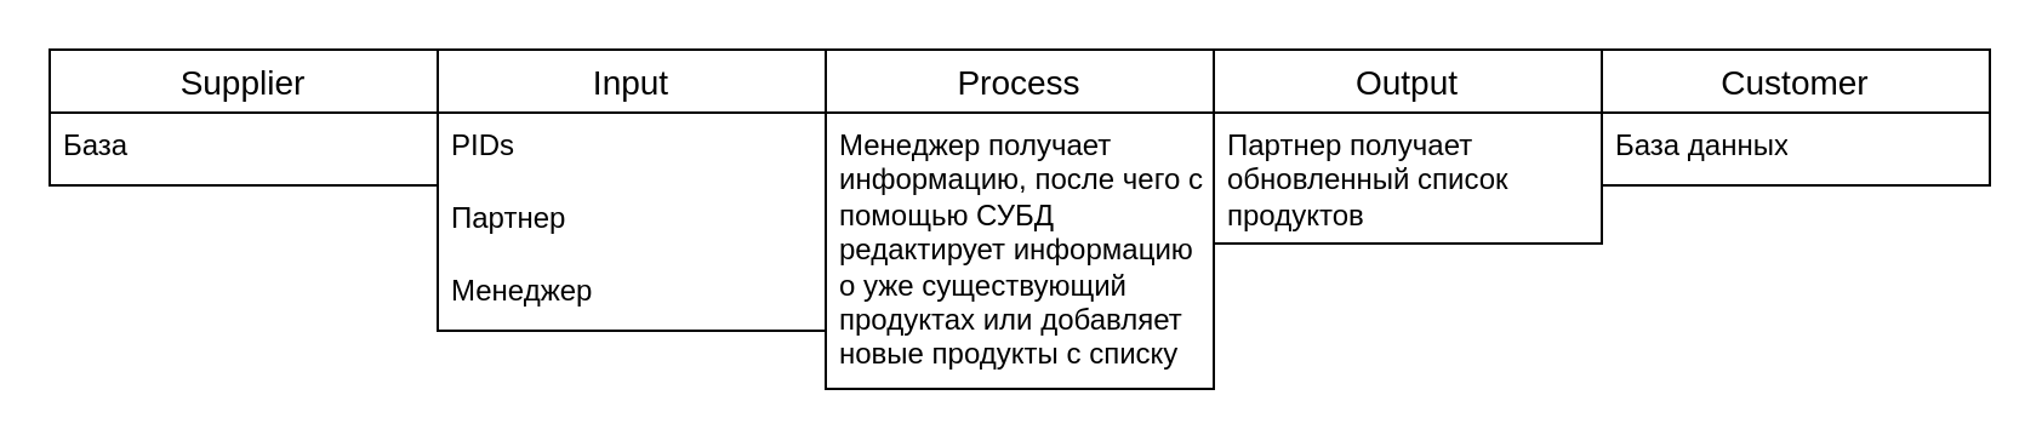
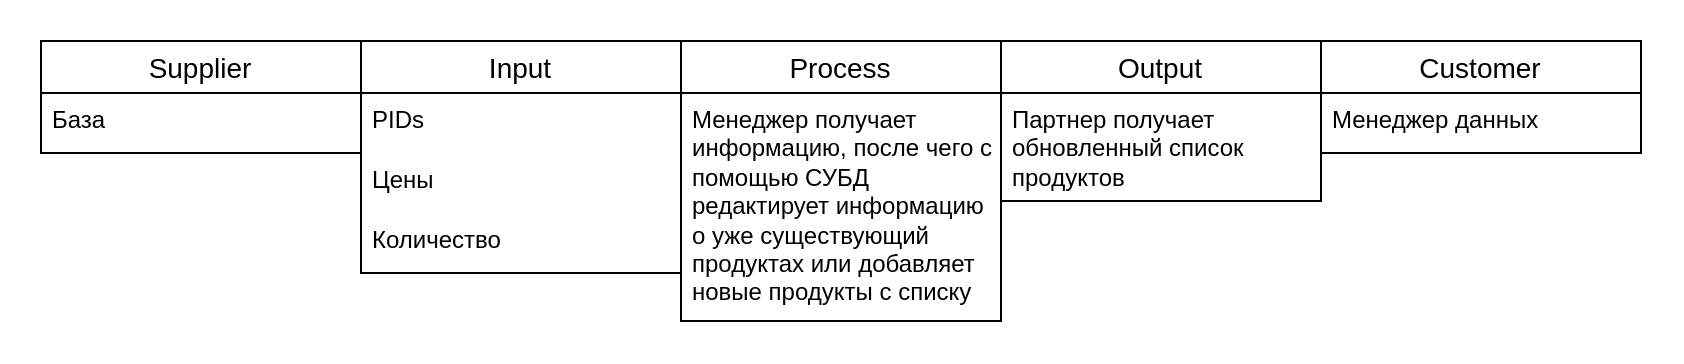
- <mxCell id="13" value="База данных" style="text;strokeColor=none;fillColor=none;spacingLeft=4;spacingRight=4;overflow=hidden;rotatable=0;points=[[0,0.5],[1,0.5]];portConstraint=eastwest;fontSize=12;whiteSpace=wrap;html=1;" vertex="1" parent="12"><mxGeometry y="26" width="160" height="30" as="geometry" /></mxCell>
+ <mxCell id="13" value="Менеджер данных" style="text;strokeColor=none;fillColor=none;spacingLeft=4;spacingRight=4;overflow=hidden;rotatable=0;points=[[0,0.5],[1,0.5]];portConstraint=eastwest;fontSize=12;whiteSpace=wrap;html=1;" vertex="1" parent="12"><mxGeometry y="26" width="160" height="30" as="geometry" /></mxCell>
- <mxCell id="6" value="Партнер" style="text;strokeColor=none;fillColor=none;spacingLeft=4;spacingRight=4;overflow=hidden;rotatable=0;points=[[0,0.5],[1,0.5]];portConstraint=eastwest;fontSize=12;whiteSpace=wrap;html=1;" vertex="1" parent="4"><mxGeometry y="56" width="160" height="30" as="geometry" /></mxCell>
+ <mxCell id="6" value="Цены" style="text;strokeColor=none;fillColor=none;spacingLeft=4;spacingRight=4;overflow=hidden;rotatable=0;points=[[0,0.5],[1,0.5]];portConstraint=eastwest;fontSize=12;whiteSpace=wrap;html=1;" vertex="1" parent="4"><mxGeometry y="56" width="160" height="30" as="geometry" /></mxCell>
- <mxCell id="7" value="Менеджер" style="text;strokeColor=none;fillColor=none;spacingLeft=4;spacingRight=4;overflow=hidden;rotatable=0;points=[[0,0.5],[1,0.5]];portConstraint=eastwest;fontSize=12;whiteSpace=wrap;html=1;" vertex="1" parent="4"><mxGeometry y="86" width="160" height="30" as="geometry" /></mxCell>
+ <mxCell id="7" value="Количество" style="text;strokeColor=none;fillColor=none;spacingLeft=4;spacingRight=4;overflow=hidden;rotatable=0;points=[[0,0.5],[1,0.5]];portConstraint=eastwest;fontSize=12;whiteSpace=wrap;html=1;" vertex="1" parent="4"><mxGeometry y="86" width="160" height="30" as="geometry" /></mxCell>
